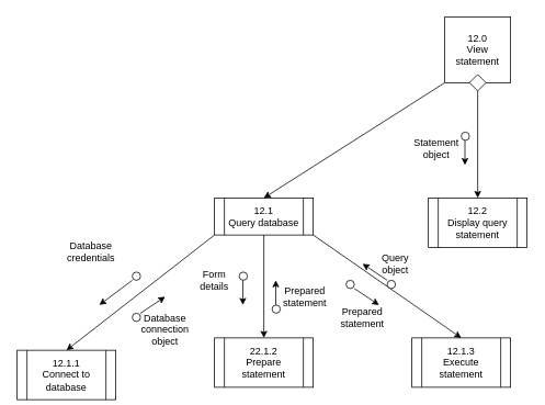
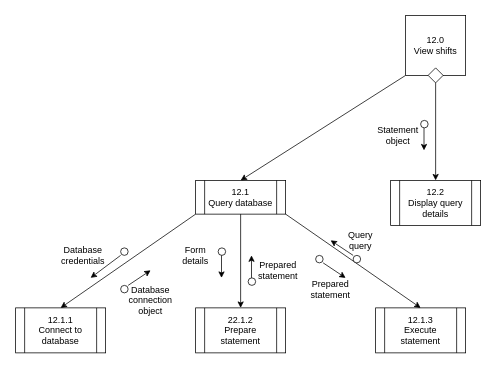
- <mxCell id="2" value="12.0&lt;br&gt;View statement" style="whiteSpace=wrap;html=1;aspect=fixed;" parent="1" vertex="1"><mxGeometry x="540" y="20" width="80" height="80" as="geometry" /></mxCell>
+ <mxCell id="2" value="12.0&lt;br&gt;View shifts" style="whiteSpace=wrap;html=1;aspect=fixed;" parent="1" vertex="1"><mxGeometry x="540" y="20" width="80" height="80" as="geometry" /></mxCell>
- <mxCell id="21" value="12.2&lt;br&gt;Display query statement" style="shape=process;whiteSpace=wrap;html=1;backgroundOutline=1;" vertex="1" parent="1"><mxGeometry x="520" y="240" width="120" height="60" as="geometry" /></mxCell>
+ <mxCell id="21" value="12.2&lt;br&gt;Display query details" style="shape=process;whiteSpace=wrap;html=1;backgroundOutline=1;" vertex="1" parent="1"><mxGeometry x="520" y="240" width="120" height="60" as="geometry" /></mxCell>
- <mxCell id="26" value="Database credentials" style="text;html=1;strokeColor=none;fillColor=none;align=center;verticalAlign=middle;whiteSpace=wrap;rounded=0;" vertex="1" parent="1"><mxGeometry x="90" y="295" width="40" height="20" as="geometry" /></mxCell>
+ <mxCell id="26" value="Database credentials" style="text;html=1;strokeColor=none;fillColor=none;align=center;verticalAlign=middle;whiteSpace=wrap;rounded=0;" vertex="1" parent="1"><mxGeometry x="90" y="330" width="40" height="20" as="geometry" /></mxCell>
- <mxCell id="31" value="Query object" style="text;html=1;strokeColor=none;fillColor=none;align=center;verticalAlign=middle;whiteSpace=wrap;rounded=0;" vertex="1" parent="1"><mxGeometry x="460" y="310" width="40" height="20" as="geometry" /></mxCell>
+ <mxCell id="31" value="Query query" style="text;html=1;strokeColor=none;fillColor=none;align=center;verticalAlign=middle;whiteSpace=wrap;rounded=0;" vertex="1" parent="1"><mxGeometry x="460" y="310" width="40" height="20" as="geometry" /></mxCell>
- <mxCell id="4" value="12.1.1&lt;br&gt;Connect to database" style="shape=process;whiteSpace=wrap;html=1;backgroundOutline=1;" vertex="1" parent="1"><mxGeometry x="20" y="425" width="120" height="60" as="geometry" /></mxCell>
+ <mxCell id="4" value="12.1.1&lt;br&gt;Connect to database" style="shape=process;whiteSpace=wrap;html=1;backgroundOutline=1;" vertex="1" parent="1"><mxGeometry x="20" y="410" width="120" height="60" as="geometry" /></mxCell>
